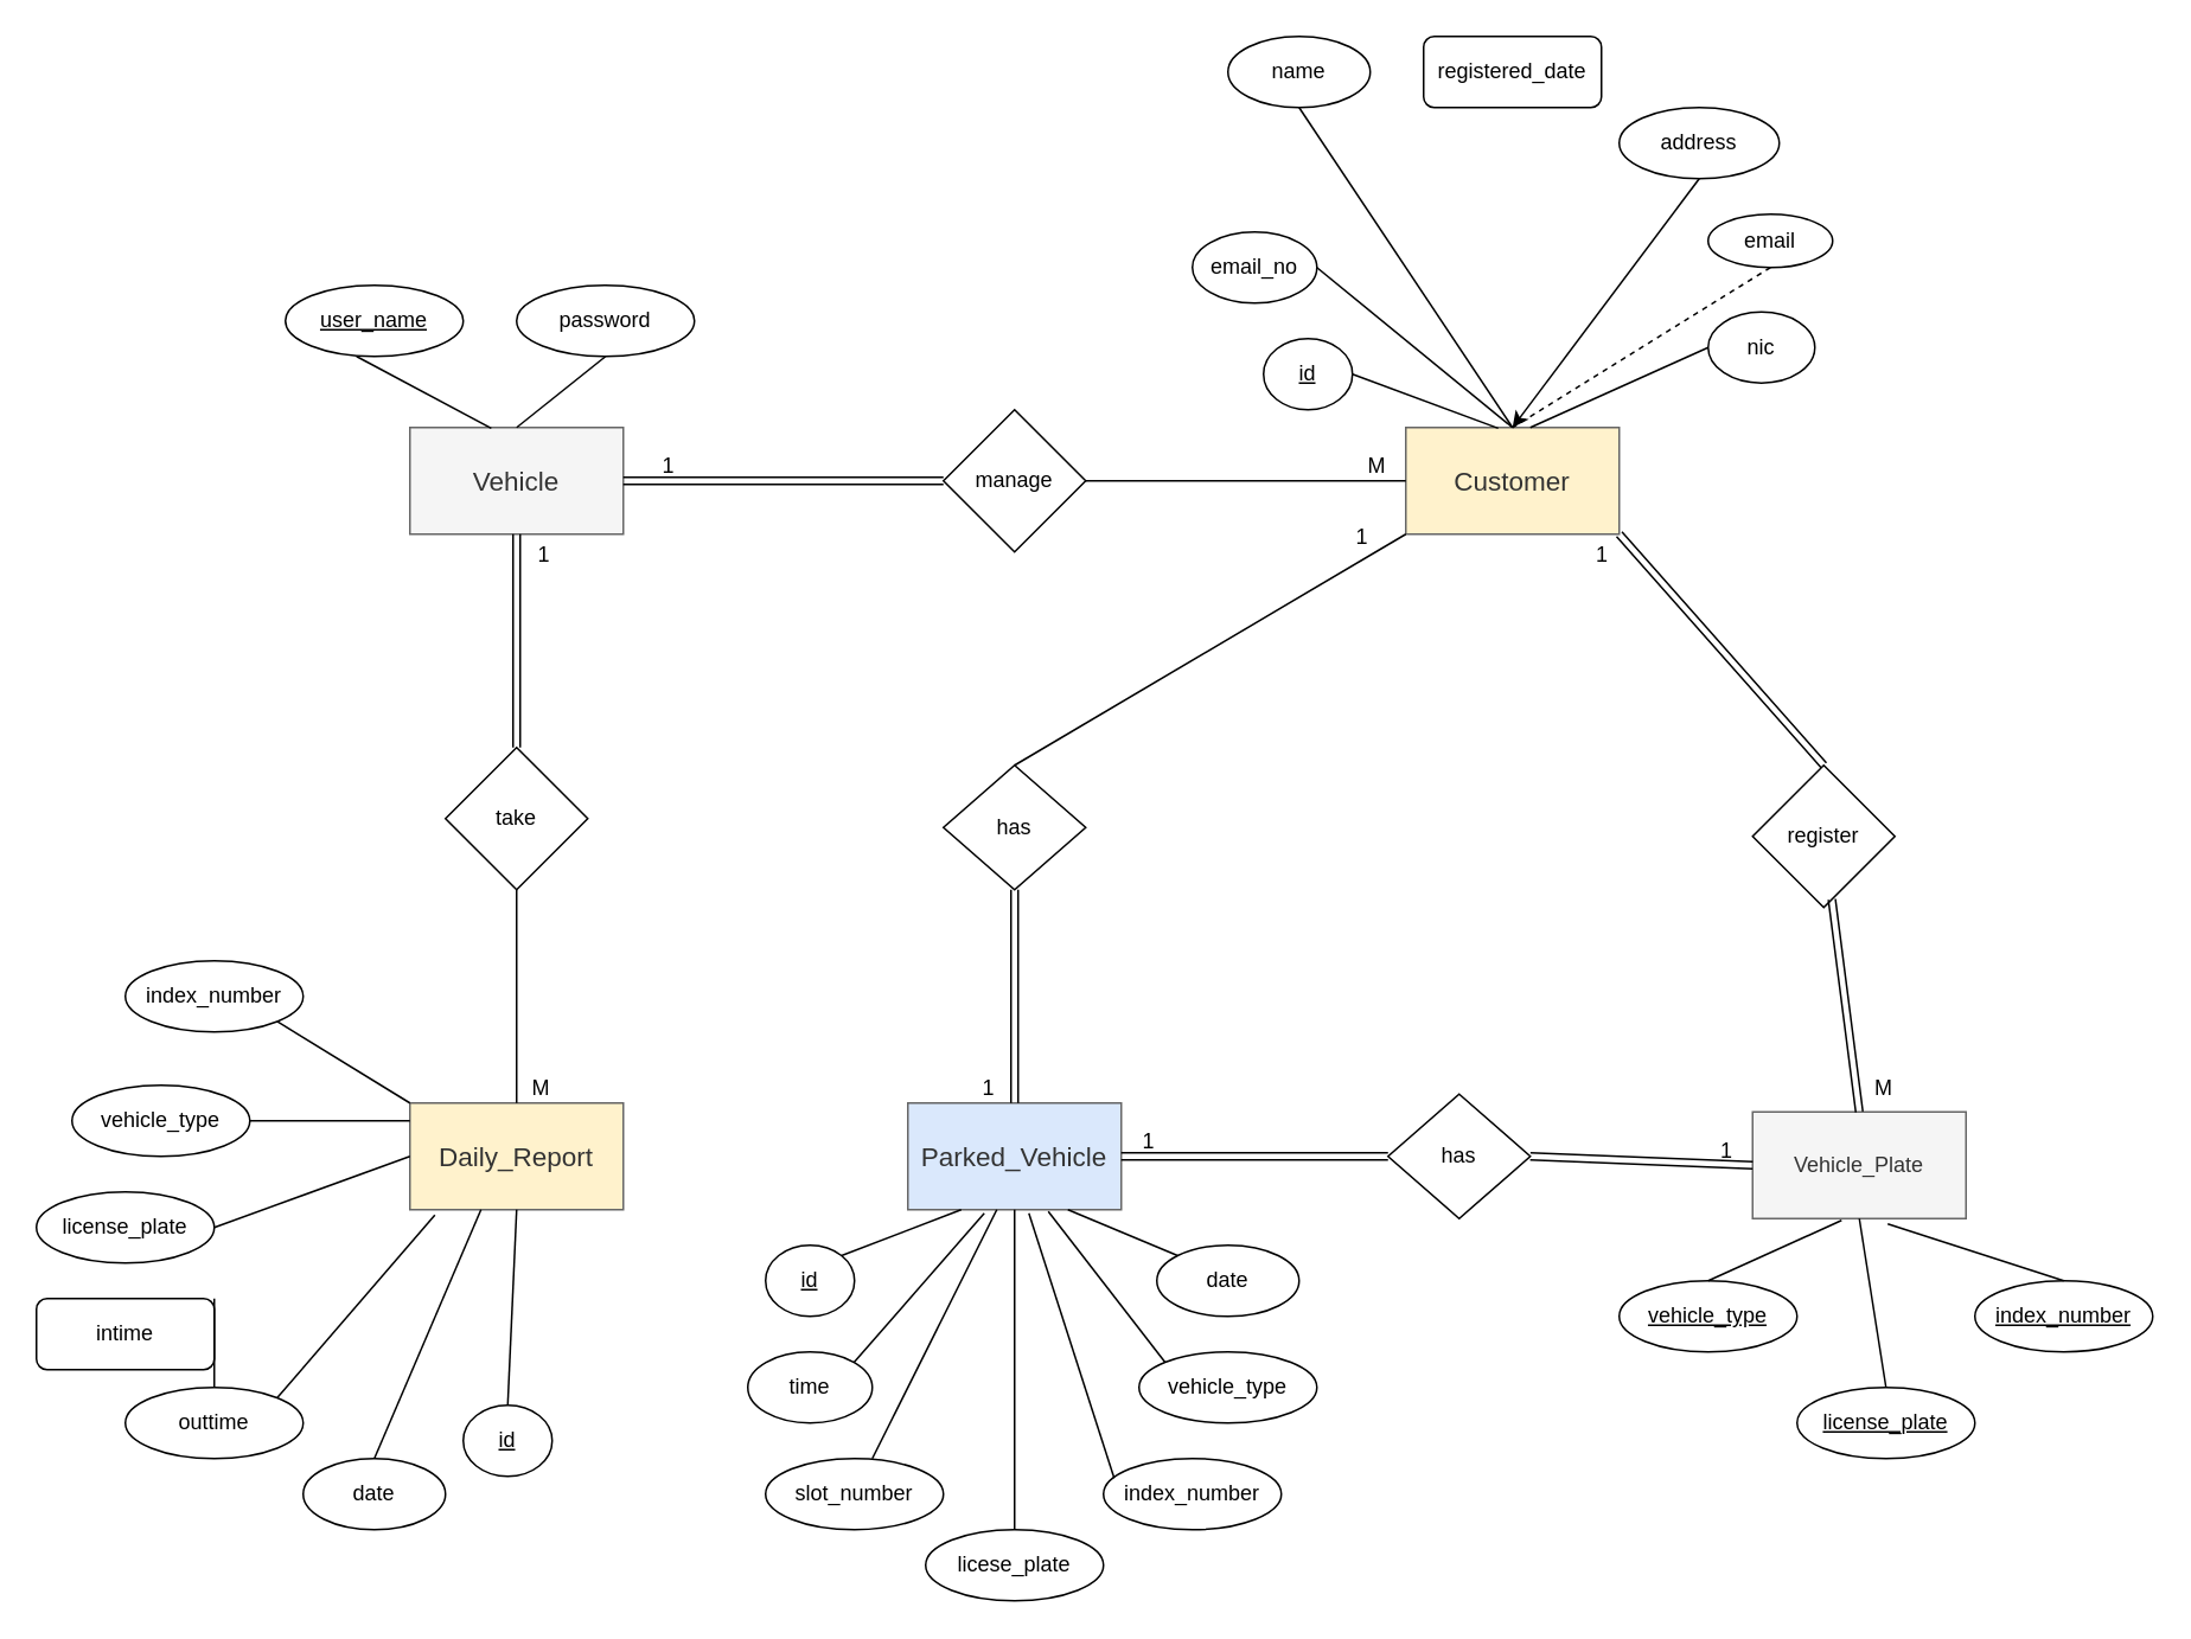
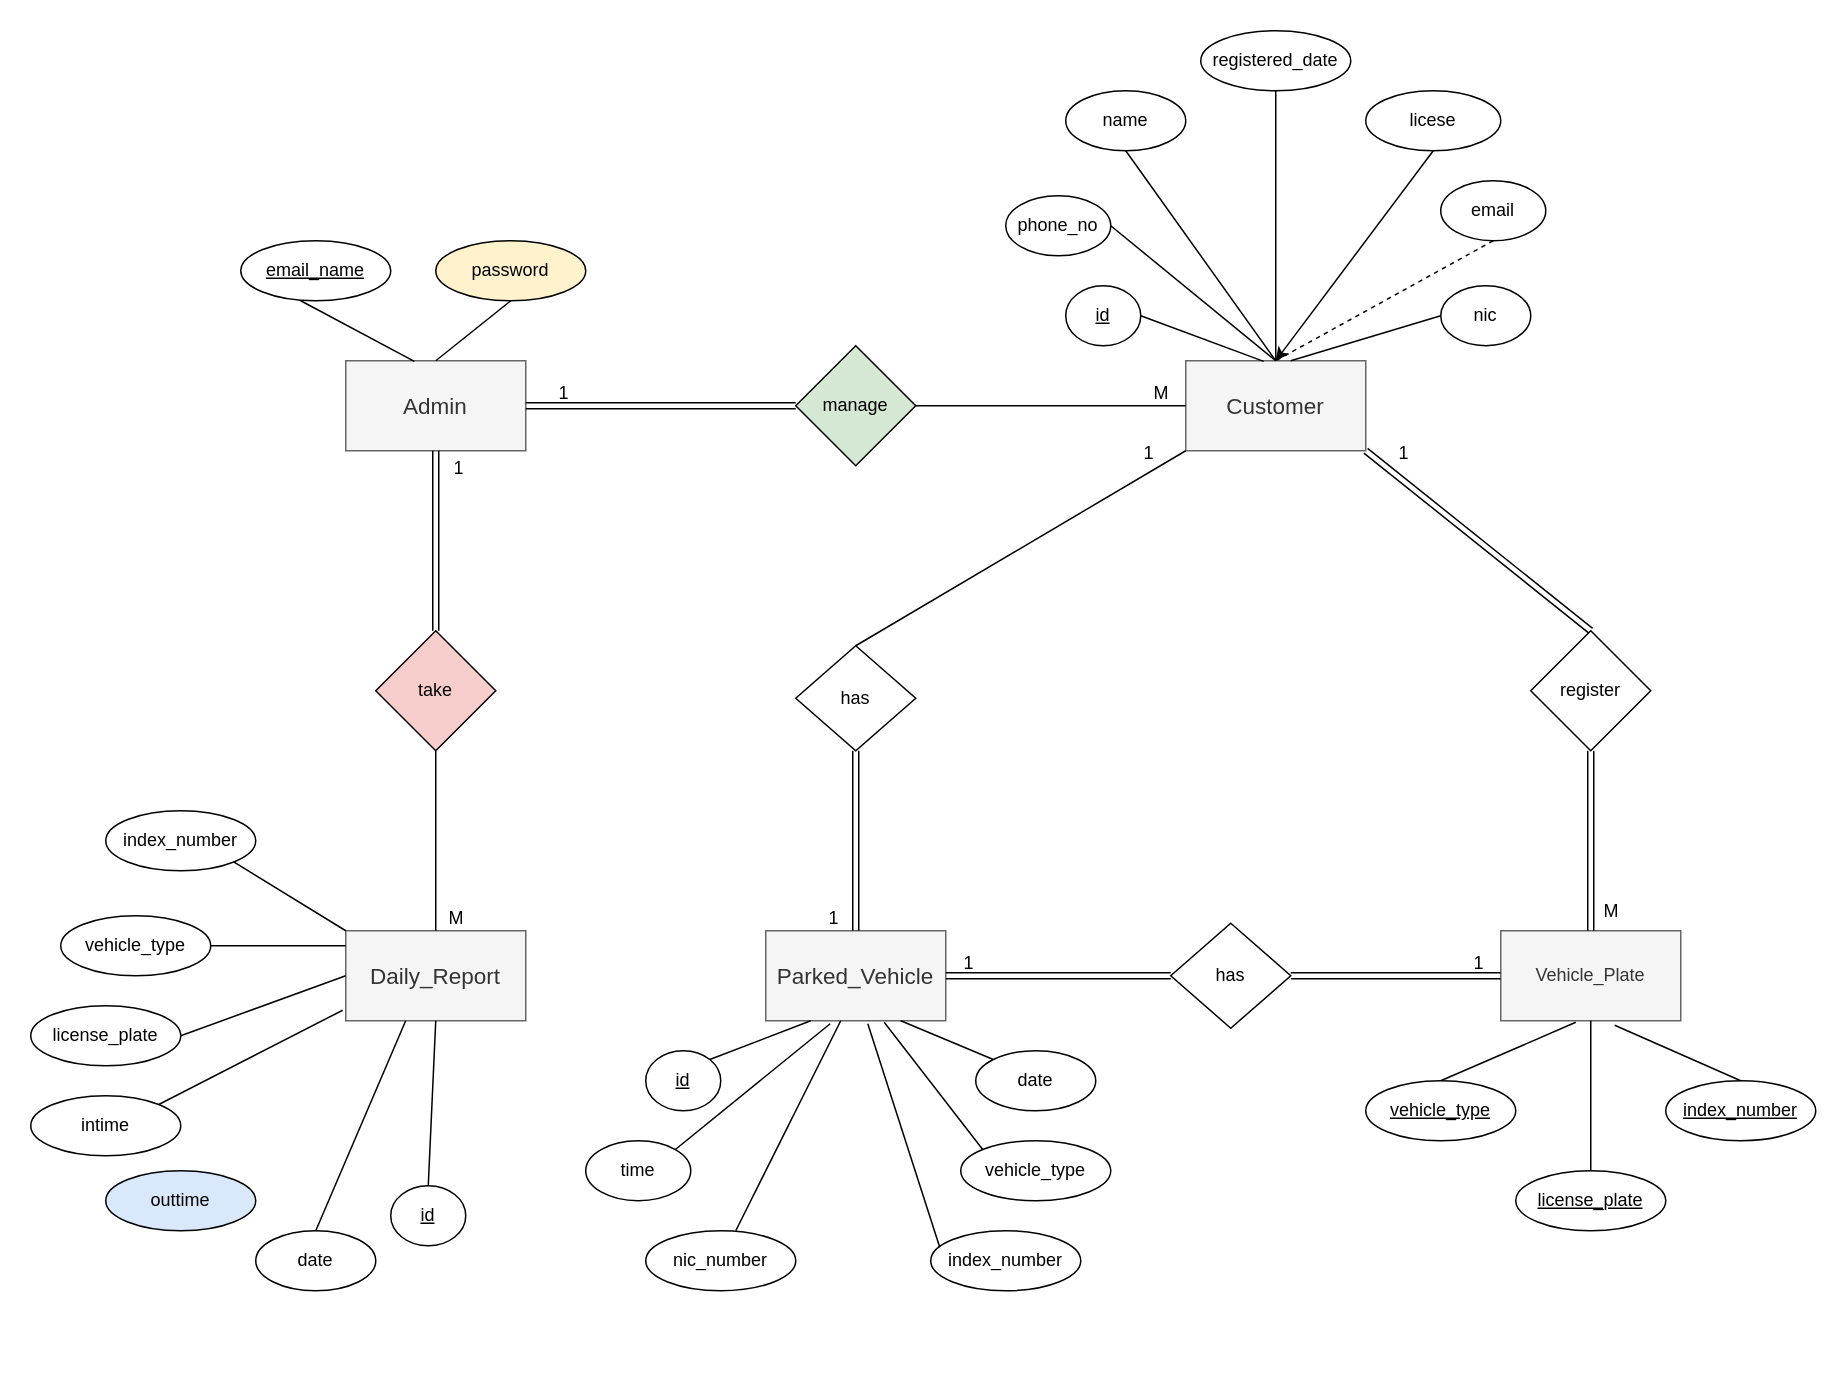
- <mxCell id="15" value="name" style="ellipse;whiteSpace=wrap;html=1;align=center;" parent="1" vertex="1"><mxGeometry x="690" y="20" width="80" height="40" as="geometry" /></mxCell>
+ <mxCell id="15" value="name" style="ellipse;whiteSpace=wrap;html=1;align=center;" parent="1" vertex="1"><mxGeometry x="710" y="60" width="80" height="40" as="geometry" /></mxCell>
- <mxCell id="11" value="registered_date" style="whiteSpace=wrap;html=1;align=center;rounded=1;" parent="1" vertex="1"><mxGeometry x="800" y="20" width="100" height="40" as="geometry" /></mxCell>
+ <mxCell id="11" value="registered_date" style="ellipse;whiteSpace=wrap;html=1;align=center;" parent="1" vertex="1"><mxGeometry x="800" y="20" width="100" height="40" as="geometry" /></mxCell>
- <mxCell id="12" value="address" style="ellipse;whiteSpace=wrap;html=1;align=center;" parent="1" vertex="1"><mxGeometry x="910" y="60" width="90" height="40" as="geometry" /></mxCell>
+ <mxCell id="12" value="licese" style="ellipse;whiteSpace=wrap;html=1;align=center;" parent="1" vertex="1"><mxGeometry x="910" y="60" width="90" height="40" as="geometry" /></mxCell>
- <mxCell id="14" value="email" style="ellipse;whiteSpace=wrap;html=1;align=center;" parent="1" vertex="1"><mxGeometry x="960" y="120" width="70" height="30" as="geometry" /></mxCell>
+ <mxCell id="14" value="email" style="ellipse;whiteSpace=wrap;html=1;align=center;" parent="1" vertex="1"><mxGeometry x="960" y="120" width="70" height="40" as="geometry" /></mxCell>
+ <mxCell id="63" value="" style="endArrow=none;html=1;rounded=0;entryX=0.5;entryY=0;entryDx=0;entryDy=0;exitX=0.5;exitY=1;exitDx=0;exitDy=0;" parent="1" source="11" target="2" edge="1"><mxGeometry relative="1" as="geometry"><mxPoint x="850" y="50" as="sourcePoint" /><mxPoint x="1010" y="50" as="targetPoint" /></mxGeometry></mxCell>
- <mxCell id="9" value="email_no" style="ellipse;whiteSpace=wrap;html=1;align=center;" parent="1" vertex="1"><mxGeometry x="670" y="130" width="70" height="40" as="geometry" /></mxCell>
+ <mxCell id="9" value="phone_no" style="ellipse;whiteSpace=wrap;html=1;align=center;" parent="1" vertex="1"><mxGeometry x="670" y="130" width="70" height="40" as="geometry" /></mxCell>
- <mxCell id="7" value="user_name" style="ellipse;whiteSpace=wrap;html=1;align=center;fontStyle=4;" parent="1" vertex="1"><mxGeometry x="160" y="160" width="100" height="40" as="geometry" /></mxCell>
+ <mxCell id="7" value="email_name" style="ellipse;whiteSpace=wrap;html=1;align=center;fontStyle=4;" parent="1" vertex="1"><mxGeometry x="160" y="160" width="100" height="40" as="geometry" /></mxCell>
- <mxCell id="8" value="password" style="ellipse;whiteSpace=wrap;html=1;align=center;" parent="1" vertex="1"><mxGeometry x="290" y="160" width="100" height="40" as="geometry" /></mxCell>
+ <mxCell id="8" value="password" style="ellipse;whiteSpace=wrap;html=1;align=center;fillColor=#fff2cc;" parent="1" vertex="1"><mxGeometry x="290" y="160" width="100" height="40" as="geometry" /></mxCell>
- <mxCell id="13" value="nic" style="ellipse;whiteSpace=wrap;html=1;align=center;" parent="1" vertex="1"><mxGeometry x="960" y="175" width="60" height="40" as="geometry" /></mxCell>
+ <mxCell id="13" value="nic" style="ellipse;whiteSpace=wrap;html=1;align=center;" parent="1" vertex="1"><mxGeometry x="960" y="190" width="60" height="40" as="geometry" /></mxCell>
- <mxCell id="3" value="&lt;div style=&quot;text-align: justify;&quot;&gt;&lt;span style=&quot;font-size: 15px; background-color: initial;&quot;&gt;Vehicle&lt;/span&gt;&lt;/div&gt;" style="rounded=0;whiteSpace=wrap;html=1;fillColor=#f5f5f5;fontColor=#333333;strokeColor=#666666;" parent="1" vertex="1"><mxGeometry x="230" y="240" width="120" height="60" as="geometry" /></mxCell>
+ <mxCell id="3" value="&lt;div style=&quot;text-align: justify;&quot;&gt;&lt;span style=&quot;font-size: 15px; background-color: initial;&quot;&gt;Admin&lt;/span&gt;&lt;/div&gt;" style="rounded=0;whiteSpace=wrap;html=1;fillColor=#f5f5f5;fontColor=#333333;strokeColor=#666666;" parent="1" vertex="1"><mxGeometry x="230" y="240" width="120" height="60" as="geometry" /></mxCell>
- <mxCell id="4" value="&lt;font style=&quot;font-size: 12px;&quot;&gt;manage&lt;/font&gt;" style="rhombus;whiteSpace=wrap;html=1;" parent="1" vertex="1"><mxGeometry x="530" y="230" width="80" height="80" as="geometry" /></mxCell>
+ <mxCell id="4" value="&lt;font style=&quot;font-size: 12px;&quot;&gt;manage&lt;/font&gt;" style="rhombus;whiteSpace=wrap;html=1;fillColor=#d5e8d4;" parent="1" vertex="1"><mxGeometry x="530" y="230" width="80" height="80" as="geometry" /></mxCell>
- <mxCell id="2" value="&lt;div style=&quot;text-align: justify;&quot;&gt;&lt;span style=&quot;font-size: 15px; background-color: initial;&quot;&gt;Customer&lt;/span&gt;&lt;/div&gt;" style="rounded=0;whiteSpace=wrap;html=1;fillColor=#fff2cc;fontColor=#333333;strokeColor=#666666;" parent="1" vertex="1"><mxGeometry x="790" y="240" width="120" height="60" as="geometry" /></mxCell>
+ <mxCell id="2" value="&lt;div style=&quot;text-align: justify;&quot;&gt;&lt;span style=&quot;font-size: 15px; background-color: initial;&quot;&gt;Customer&lt;/span&gt;&lt;/div&gt;" style="rounded=0;whiteSpace=wrap;html=1;fillColor=#f5f5f5;fontColor=#333333;strokeColor=#666666;" parent="1" vertex="1"><mxGeometry x="790" y="240" width="120" height="60" as="geometry" /></mxCell>
- <mxCell id="16" value="take" style="rhombus;whiteSpace=wrap;html=1;" parent="1" vertex="1"><mxGeometry x="250" y="420" width="80" height="80" as="geometry" /></mxCell>
+ <mxCell id="16" value="take" style="rhombus;whiteSpace=wrap;html=1;fillColor=#f8cecc;" parent="1" vertex="1"><mxGeometry x="250" y="420" width="80" height="80" as="geometry" /></mxCell>
- <mxCell id="46" value="register" style="rhombus;whiteSpace=wrap;html=1;" parent="1" vertex="1"><mxGeometry x="985" y="430" width="80" height="80" as="geometry" /></mxCell>
+ <mxCell id="46" value="register" style="rhombus;whiteSpace=wrap;html=1;" parent="1" vertex="1"><mxGeometry x="1020" y="420" width="80" height="80" as="geometry" /></mxCell>
- <mxCell id="17" value="&lt;div style=&quot;text-align: justify;&quot;&gt;&lt;span style=&quot;font-size: 15px; background-color: initial;&quot;&gt;Daily_Report&lt;/span&gt;&lt;/div&gt;" style="rounded=0;whiteSpace=wrap;html=1;fillColor=#fff2cc;fontColor=#333333;strokeColor=#666666;" parent="1" vertex="1"><mxGeometry x="230" y="620" width="120" height="60" as="geometry" /></mxCell>
+ <mxCell id="17" value="&lt;div style=&quot;text-align: justify;&quot;&gt;&lt;span style=&quot;font-size: 15px; background-color: initial;&quot;&gt;Daily_Report&lt;/span&gt;&lt;/div&gt;" style="rounded=0;whiteSpace=wrap;html=1;fillColor=#f5f5f5;fontColor=#333333;strokeColor=#666666;" parent="1" vertex="1"><mxGeometry x="230" y="620" width="120" height="60" as="geometry" /></mxCell>
- <mxCell id="32" value="&lt;div style=&quot;text-align: justify;&quot;&gt;&lt;span style=&quot;font-size: 15px; background-color: initial;&quot;&gt;Parked_Vehicle&lt;/span&gt;&lt;/div&gt;" style="rounded=0;whiteSpace=wrap;html=1;fillColor=#dae8fc;fontColor=#333333;strokeColor=#666666;" parent="1" vertex="1"><mxGeometry x="510" y="620" width="120" height="60" as="geometry" /></mxCell>
+ <mxCell id="32" value="&lt;div style=&quot;text-align: justify;&quot;&gt;&lt;span style=&quot;font-size: 15px; background-color: initial;&quot;&gt;Parked_Vehicle&lt;/span&gt;&lt;/div&gt;" style="rounded=0;whiteSpace=wrap;html=1;fillColor=#f5f5f5;fontColor=#333333;strokeColor=#666666;" parent="1" vertex="1"><mxGeometry x="510" y="620" width="120" height="60" as="geometry" /></mxCell>
- <mxCell id="45" value="Vehicle_Plate" style="rounded=0;whiteSpace=wrap;html=1;fillColor=#f5f5f5;fontColor=#333333;strokeColor=#666666;" parent="1" vertex="1"><mxGeometry x="985" y="625" width="120" height="60" as="geometry" /></mxCell>
+ <mxCell id="45" value="Vehicle_Plate" style="rounded=0;whiteSpace=wrap;html=1;fillColor=#f5f5f5;fontColor=#333333;strokeColor=#666666;" parent="1" vertex="1"><mxGeometry x="1000" y="620" width="120" height="60" as="geometry" /></mxCell>
- <mxCell id="71" value="" style="endArrow=none;html=1;rounded=0;entryX=0.117;entryY=1.05;entryDx=0;entryDy=0;entryPerimeter=0;exitX=1;exitY=0;exitDx=0;exitDy=0;" parent="1" source="29" target="17" edge="1"><mxGeometry relative="1" as="geometry"><mxPoint x="160" y="810" as="sourcePoint" /><mxPoint x="320" y="810" as="targetPoint" /></mxGeometry></mxCell>
- <mxCell id="25" value="intime" style="whiteSpace=wrap;html=1;align=center;rounded=1;" parent="1" vertex="1"><mxGeometry x="20" y="730" width="100" height="40" as="geometry" /></mxCell>
+ <mxCell id="25" value="intime" style="ellipse;whiteSpace=wrap;html=1;align=center;" parent="1" vertex="1"><mxGeometry x="20" y="730" width="100" height="40" as="geometry" /></mxCell>
- <mxCell id="70" value="" style="endArrow=none;html=1;rounded=0;exitX=1;exitY=0;exitDx=0;exitDy=0;" parent="1" source="25" target="29" edge="1"><mxGeometry relative="1" as="geometry"><mxPoint x="120" y="750" as="sourcePoint" /><mxPoint x="280" y="750" as="targetPoint" /></mxGeometry></mxCell>
+ <mxCell id="70" value="" style="endArrow=none;html=1;rounded=0;entryX=-0.017;entryY=0.883;entryDx=0;entryDy=0;entryPerimeter=0;exitX=1;exitY=0;exitDx=0;exitDy=0;" parent="1" source="25" target="17" edge="1"><mxGeometry relative="1" as="geometry"><mxPoint x="120" y="750" as="sourcePoint" /><mxPoint x="280" y="750" as="targetPoint" /></mxGeometry></mxCell>
- <mxCell id="77" value="" style="endArrow=none;html=1;rounded=0;entryX=0.5;entryY=1;entryDx=0;entryDy=0;exitX=0.5;exitY=0;exitDx=0;exitDy=0;" parent="1" source="40" target="32" edge="1"><mxGeometry relative="1" as="geometry"><mxPoint x="560" y="860" as="sourcePoint" /><mxPoint x="560" y="680" as="targetPoint" /></mxGeometry></mxCell>
- <mxCell id="38" value="time" style="ellipse;whiteSpace=wrap;html=1;align=center;" parent="1" vertex="1"><mxGeometry x="420" y="760" width="70" height="40" as="geometry" /></mxCell>
+ <mxCell id="38" value="time" style="ellipse;whiteSpace=wrap;html=1;align=center;" parent="1" vertex="1"><mxGeometry x="390" y="760" width="70" height="40" as="geometry" /></mxCell>
- <mxCell id="29" value="outtime" style="ellipse;whiteSpace=wrap;html=1;align=center;" parent="1" vertex="1"><mxGeometry x="70" y="780" width="100" height="40" as="geometry" /></mxCell>
+ <mxCell id="29" value="outtime" style="ellipse;whiteSpace=wrap;html=1;align=center;fillColor=#dae8fc;" parent="1" vertex="1"><mxGeometry x="70" y="780" width="100" height="40" as="geometry" /></mxCell>
- <mxCell id="39" value="slot_number" style="ellipse;whiteSpace=wrap;html=1;align=center;" parent="1" vertex="1"><mxGeometry x="430" y="820" width="100" height="40" as="geometry" /></mxCell>
+ <mxCell id="39" value="nic_number" style="ellipse;whiteSpace=wrap;html=1;align=center;" parent="1" vertex="1"><mxGeometry x="430" y="820" width="100" height="40" as="geometry" /></mxCell>
- <mxCell id="40" value="licese_plate" style="ellipse;whiteSpace=wrap;html=1;align=center;" parent="1" vertex="1"><mxGeometry x="520" y="860" width="100" height="40" as="geometry" /></mxCell>
